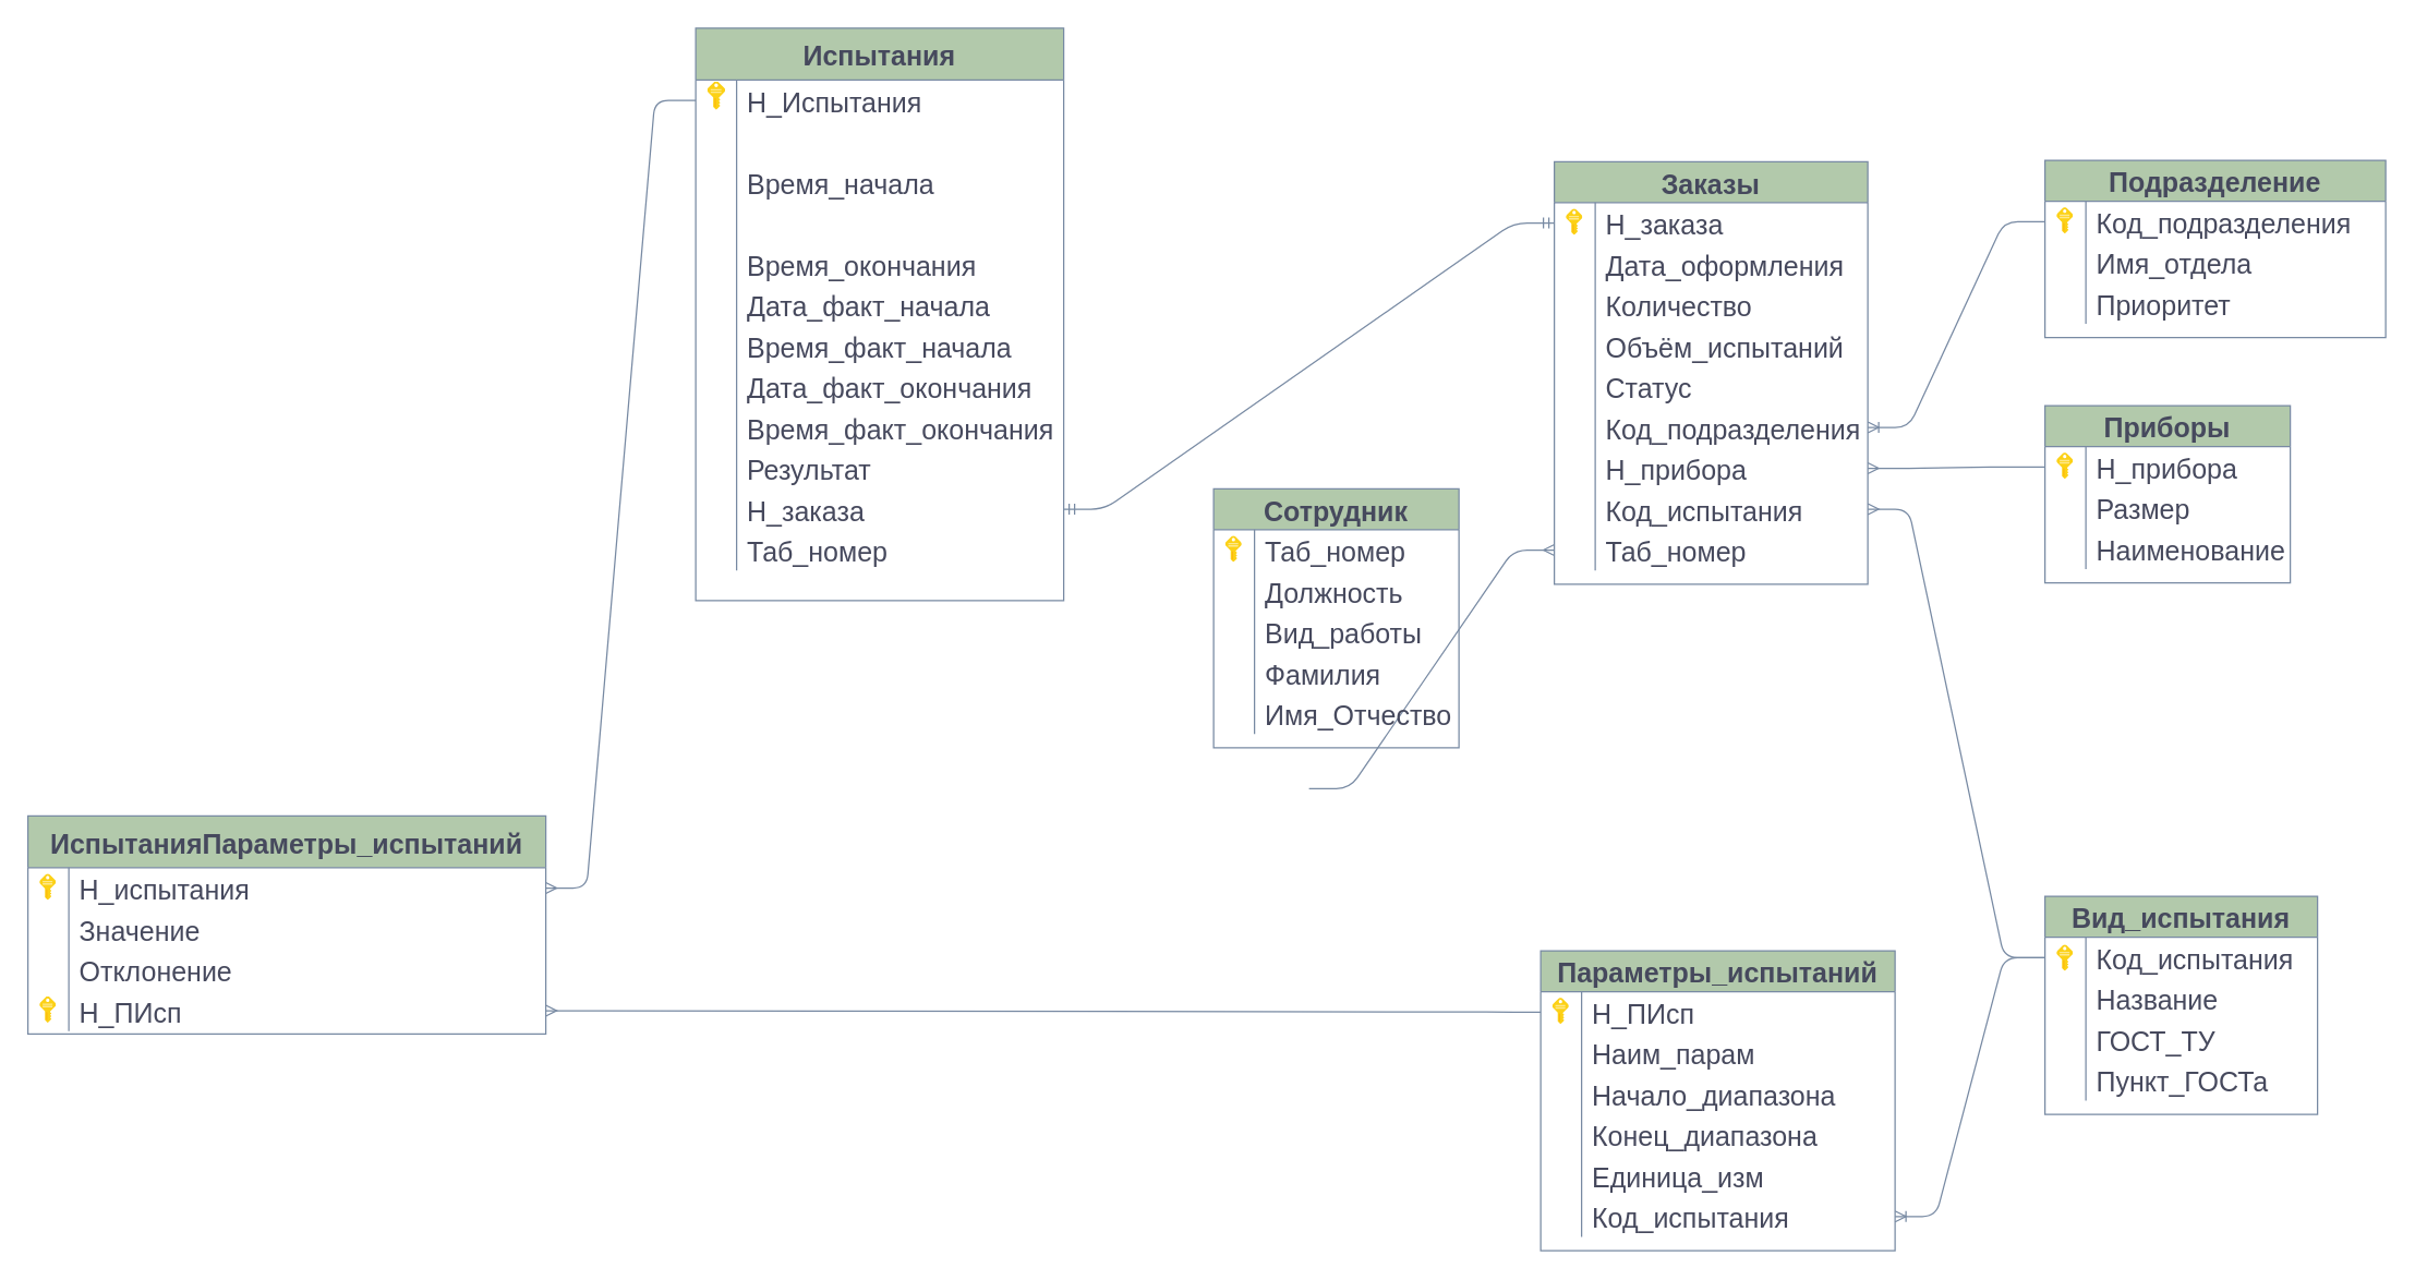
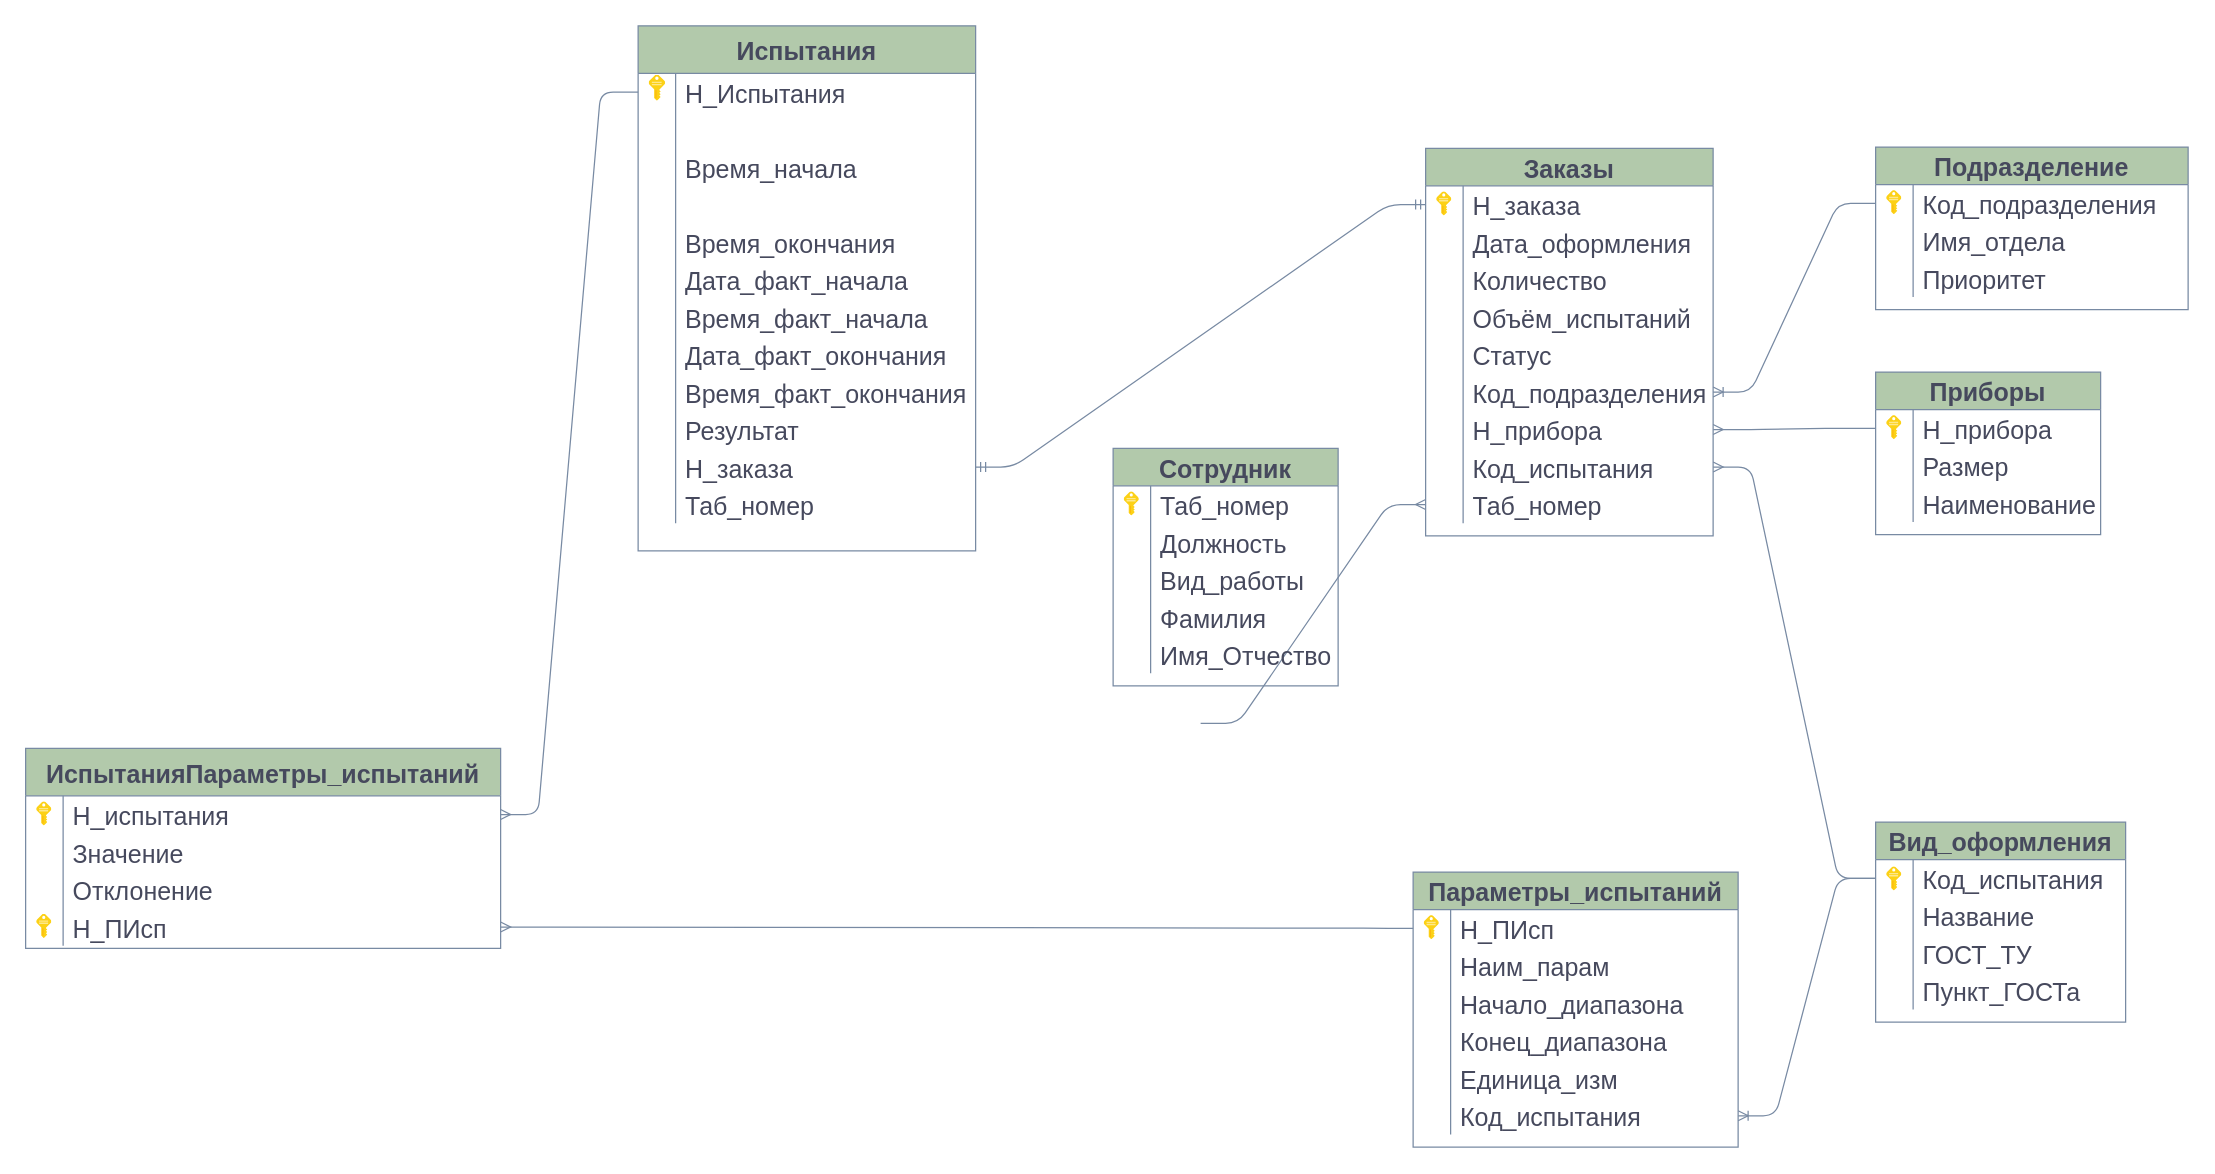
- <mxCell id="81" value="Вид_испытания" style="shape=table;startSize=30;container=1;collapsible=1;childLayout=tableLayout;fixedRows=1;rowLines=0;fontStyle=1;align=center;resizeLast=1;rounded=0;fontSize=20;fillColor=#B2C9AB;strokeColor=#788AA3;fontColor=#46495D;" vertex="1" parent="1"><mxGeometry x="1500" y="657" width="200" height="160" as="geometry"><mxRectangle x="827" y="720" width="270" height="30" as="alternateBounds" /></mxGeometry></mxCell>
+ <mxCell id="81" value="Вид_оформления" style="shape=table;startSize=30;container=1;collapsible=1;childLayout=tableLayout;fixedRows=1;rowLines=0;fontStyle=1;align=center;resizeLast=1;rounded=0;fontSize=20;fillColor=#B2C9AB;strokeColor=#788AA3;fontColor=#46495D;" vertex="1" parent="1"><mxGeometry x="1500" y="657" width="200" height="160" as="geometry"><mxRectangle x="827" y="720" width="270" height="30" as="alternateBounds" /></mxGeometry></mxCell>
